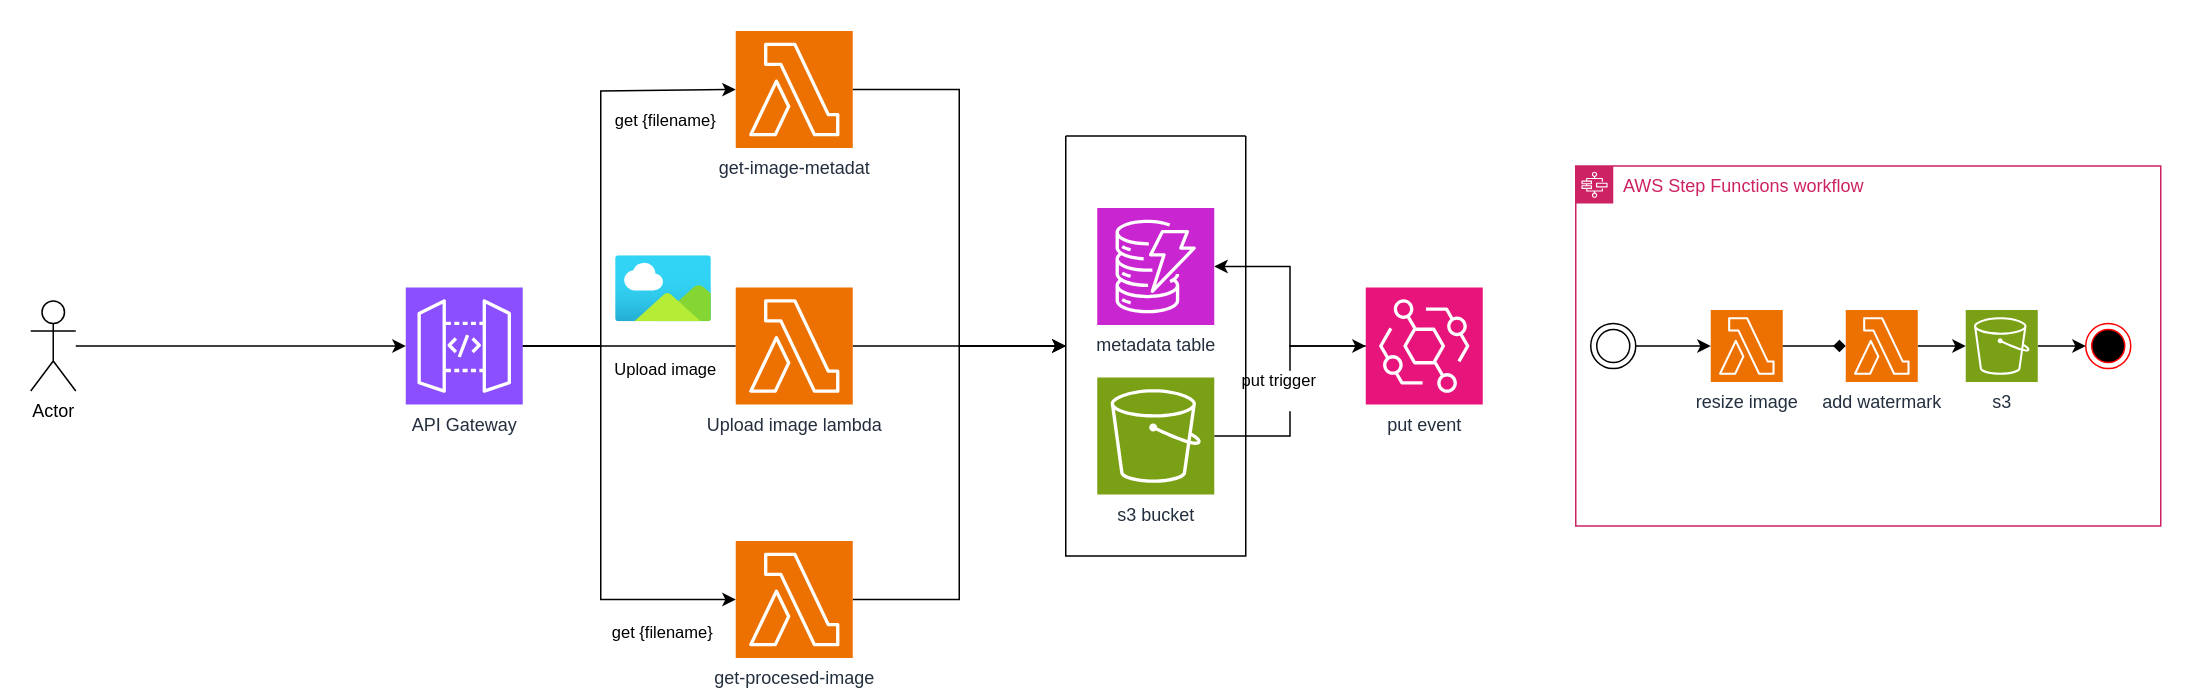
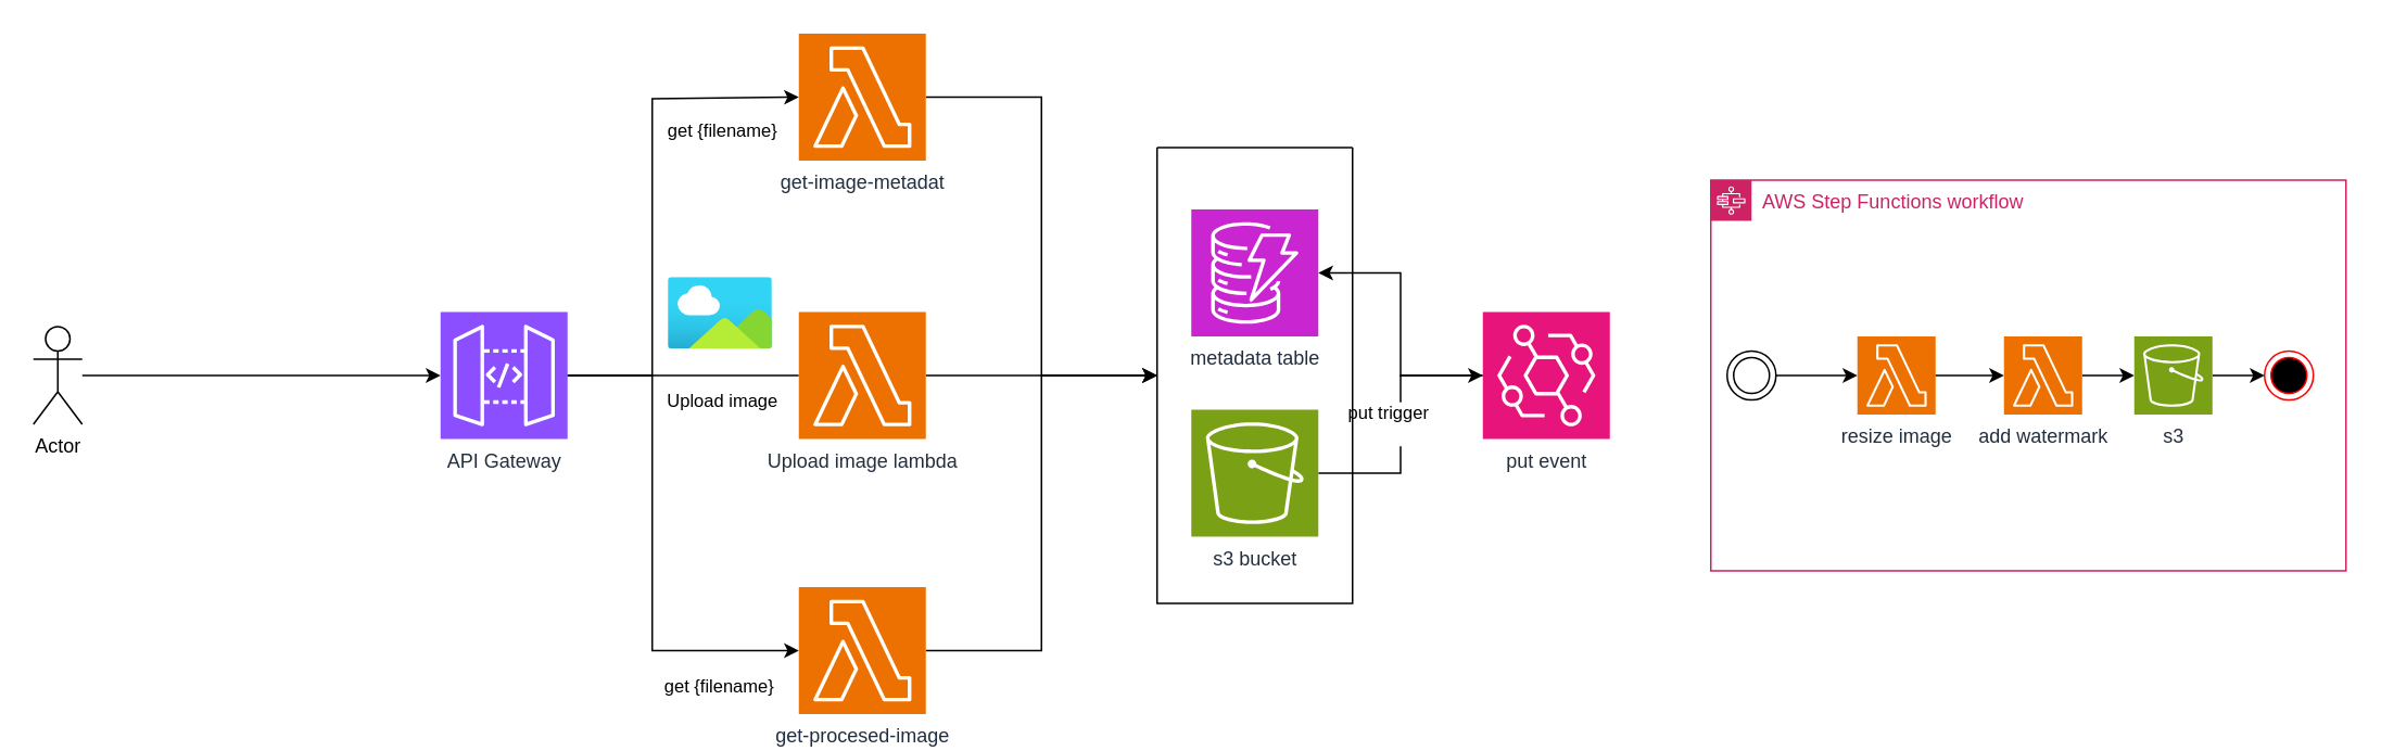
- <mxCell id="33" value="metadata table" style="sketch=0;points=[[0,0,0],[0.25,0,0],[0.5,0,0],[0.75,0,0],[1,0,0],[0,1,0],[0.25,1,0],[0.5,1,0],[0.75,1,0],[1,1,0],[0,0.25,0],[0,0.5,0],[0,0.75,0],[1,0.25,0],[1,0.5,0],[1,0.75,0]];outlineConnect=0;fontColor=#232F3E;fillColor=#C925D1;strokeColor=#ffffff;dashed=0;verticalLabelPosition=bottom;verticalAlign=top;align=center;html=1;fontSize=12;fontStyle=0;aspect=fixed;shape=mxgraph.aws4.resourceIcon;resIcon=mxgraph.aws4.dynamodb;" parent="32" vertex="1"><mxGeometry x="21" y="48" width="78" height="78" as="geometry" /></mxCell>
+ <mxCell id="33" value="metadata table" style="sketch=0;points=[[0,0,0],[0.25,0,0],[0.5,0,0],[0.75,0,0],[1,0,0],[0,1,0],[0.25,1,0],[0.5,1,0],[0.75,1,0],[1,1,0],[0,0.25,0],[0,0.5,0],[0,0.75,0],[1,0.25,0],[1,0.5,0],[1,0.75,0]];outlineConnect=0;fontColor=#232F3E;fillColor=#C925D1;strokeColor=#ffffff;dashed=0;verticalLabelPosition=bottom;verticalAlign=top;align=center;html=1;fontSize=12;fontStyle=0;aspect=fixed;shape=mxgraph.aws4.resourceIcon;resIcon=mxgraph.aws4.dynamodb;" parent="32" vertex="1"><mxGeometry x="21" y="38" width="78" height="78" as="geometry" /></mxCell>
- <mxCell id="23" style="edgeStyle=orthogonalEdgeStyle;rounded=0;orthogonalLoop=1;jettySize=auto;html=1;entryX=0;entryY=0.5;entryDx=0;entryDy=0;entryPerimeter=0;endArrow=diamond;" parent="16" source="17" target="19" edge="1"><mxGeometry relative="1" as="geometry" /></mxCell>
+ <mxCell id="23" style="edgeStyle=orthogonalEdgeStyle;rounded=0;orthogonalLoop=1;jettySize=auto;html=1;entryX=0;entryY=0.5;entryDx=0;entryDy=0;entryPerimeter=0;" parent="16" source="17" target="19" edge="1"><mxGeometry relative="1" as="geometry" /></mxCell>
